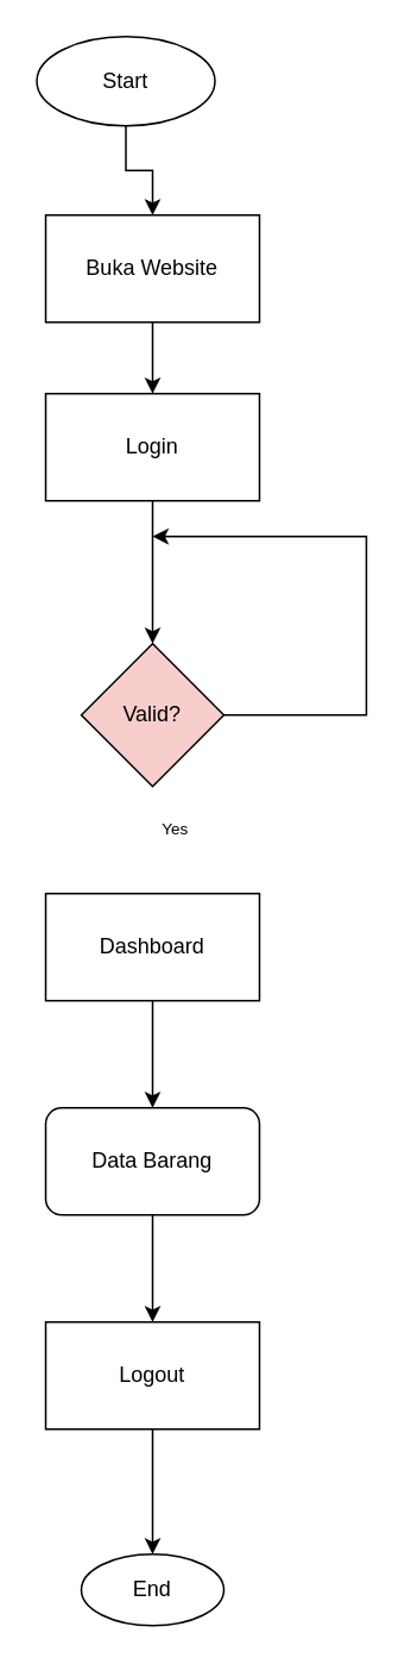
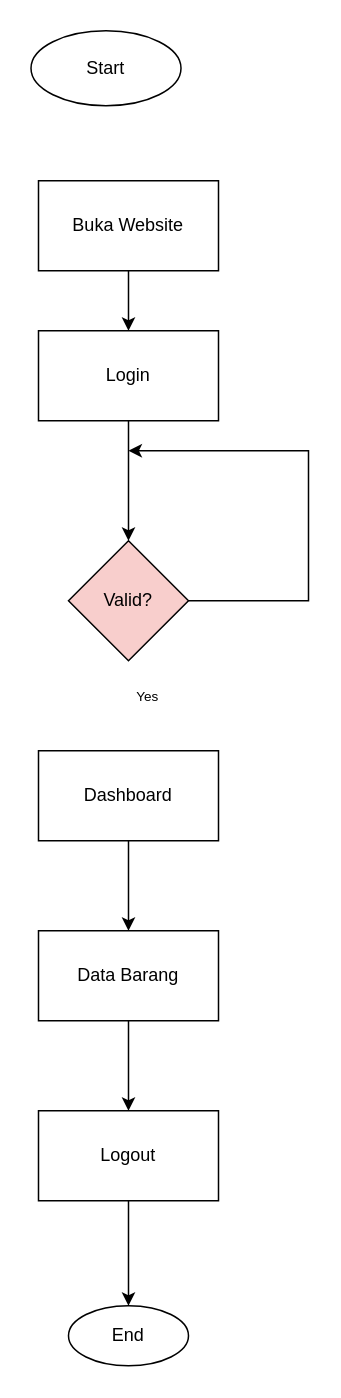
- <mxCell id="2" value="" style="edgeStyle=orthogonalEdgeStyle;rounded=0;orthogonalLoop=1;jettySize=auto;html=1;" edge="1" parent="1" source="3" target="5"><mxGeometry relative="1" as="geometry" /></mxCell>
- <mxCell id="13" value="Data Barang" style="whiteSpace=wrap;html=1;rounded=1;" vertex="1" parent="1"><mxGeometry x="25" y="620" width="120" height="60" as="geometry" /></mxCell>
+ <mxCell id="13" value="Data Barang" style="whiteSpace=wrap;html=1;" vertex="1" parent="1"><mxGeometry x="25" y="620" width="120" height="60" as="geometry" /></mxCell>
